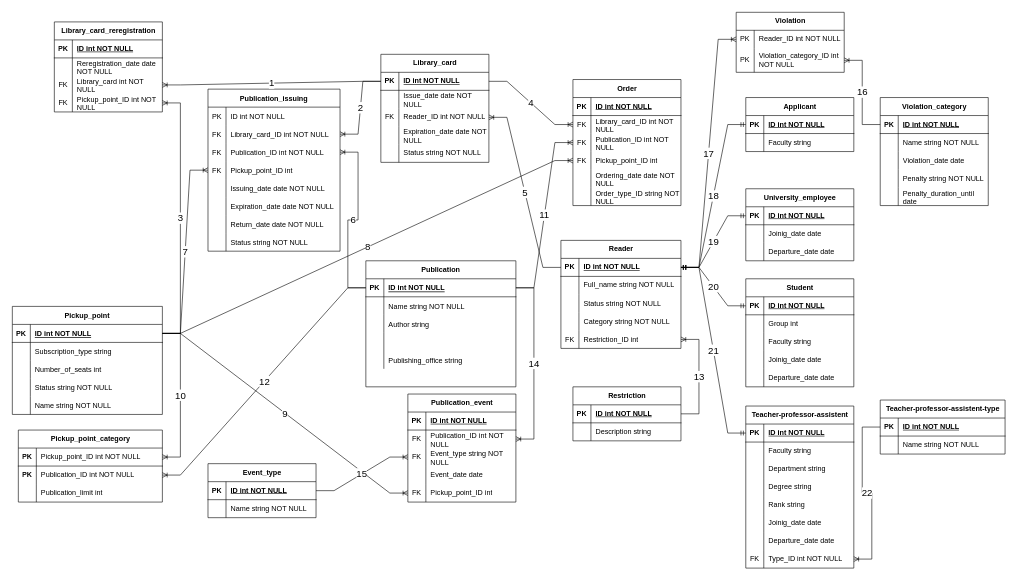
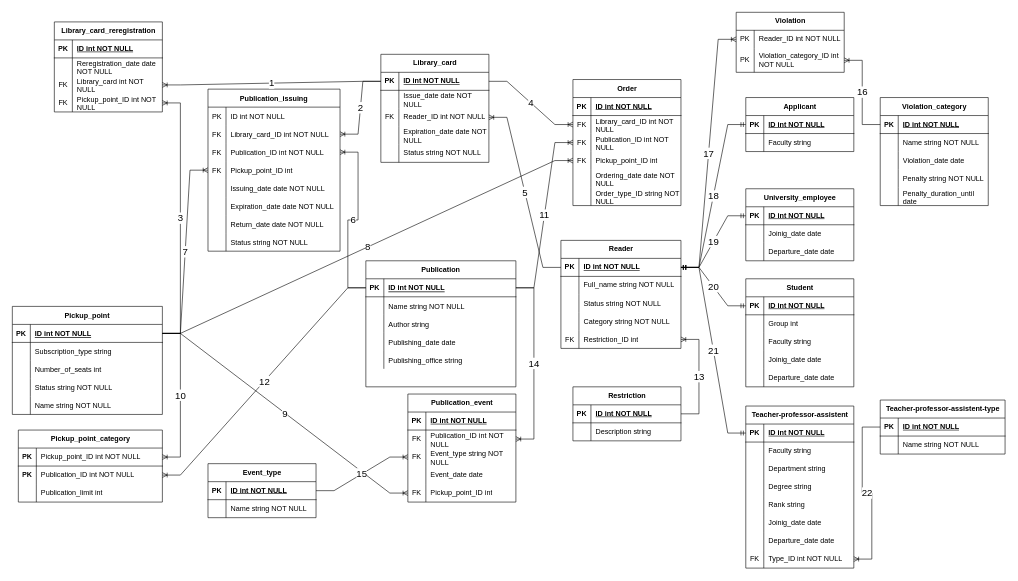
+ <mxCell id="55" value="Publishing_date date " style="shape=partialRectangle;overflow=hidden;connectable=0;fillColor=none;top=0;left=0;bottom=0;right=0;align=left;spacingLeft=6;" parent="53" vertex="1"><mxGeometry x="30" width="220" height="30" as="geometry"><mxRectangle width="220" height="30" as="alternateBounds" /></mxGeometry></mxCell>
